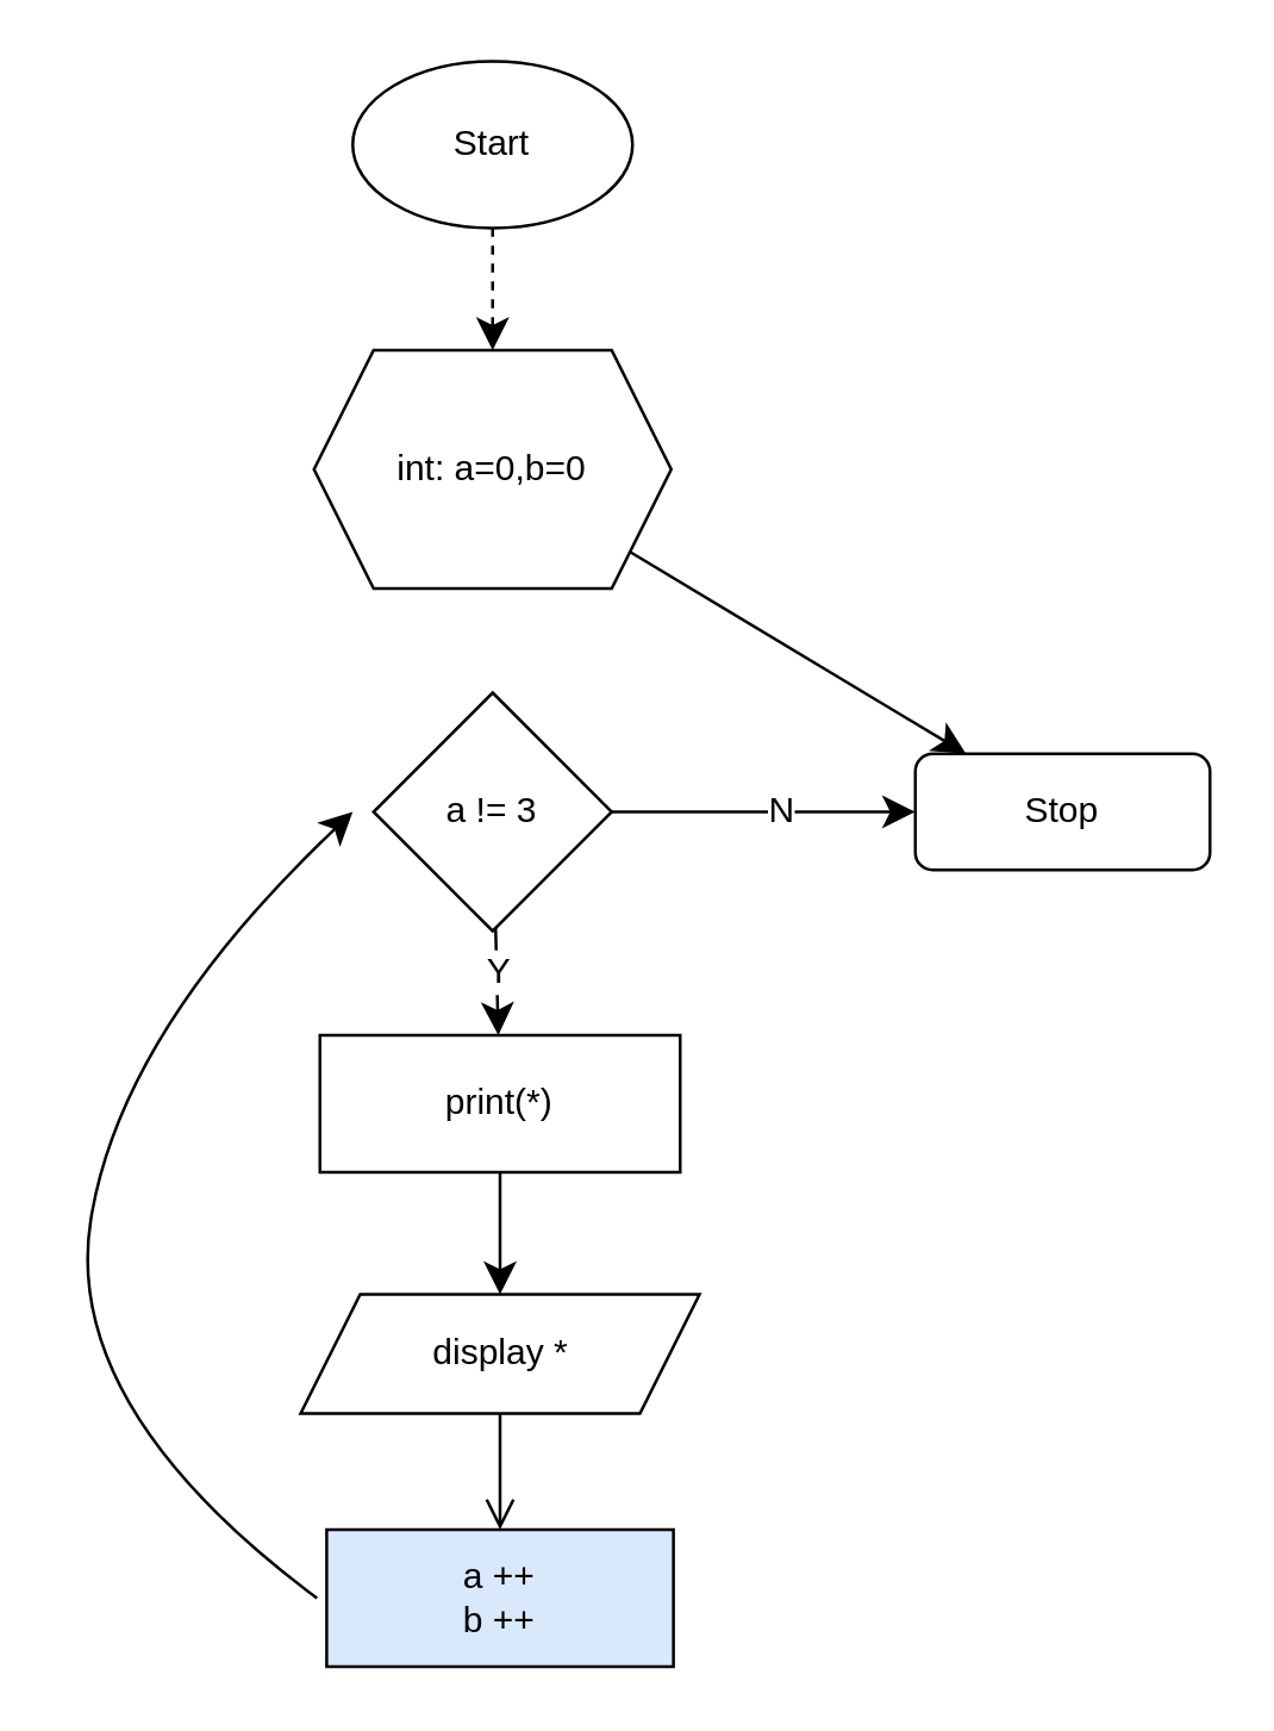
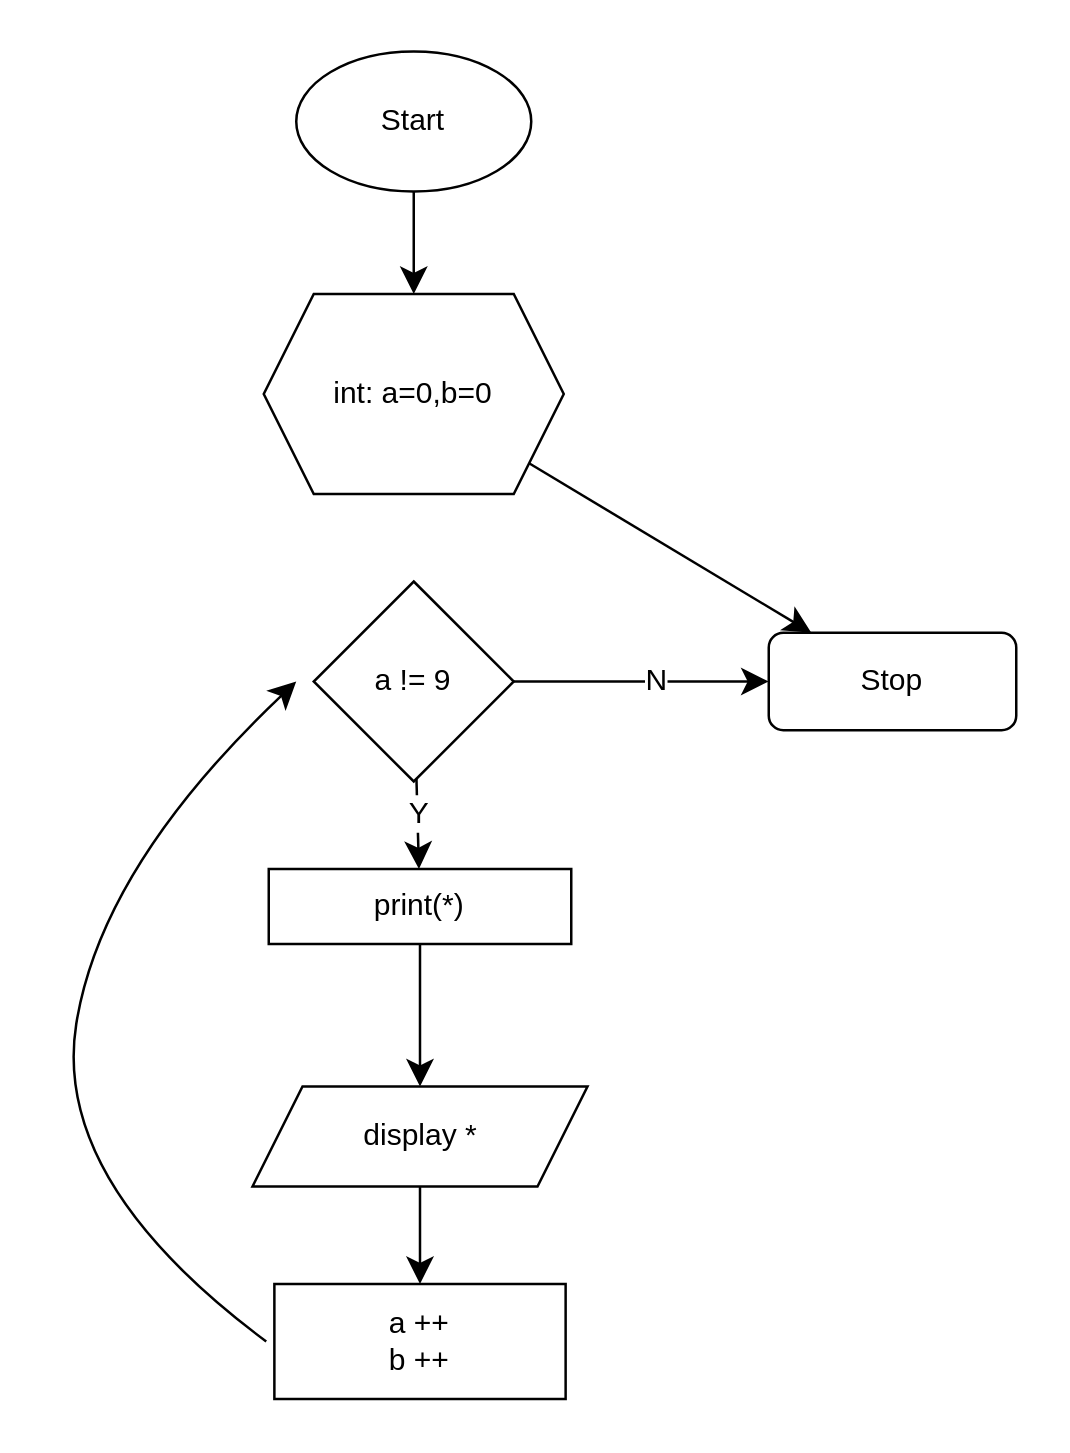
- <mxCell id="2" value="" style="edgeStyle=none;curved=1;rounded=0;orthogonalLoop=1;jettySize=auto;html=1;fontSize=12;startSize=8;endSize=8;dashed=1;" edge="1" parent="1" source="3" target="5"><mxGeometry relative="1" as="geometry" /></mxCell>
+ <mxCell id="2" value="" style="edgeStyle=none;curved=1;rounded=0;orthogonalLoop=1;jettySize=auto;html=1;fontSize=12;startSize=8;endSize=8;" edge="1" parent="1" source="3" target="5"><mxGeometry relative="1" as="geometry" /></mxCell>
- <mxCell id="10" value="a != 3" style="rhombus;whiteSpace=wrap;html=1;" vertex="1" parent="1"><mxGeometry x="125" y="232" width="80" height="80" as="geometry" /></mxCell>
+ <mxCell id="10" value="a != 9" style="rhombus;whiteSpace=wrap;html=1;" vertex="1" parent="1"><mxGeometry x="125" y="232" width="80" height="80" as="geometry" /></mxCell>
- <mxCell id="12" value="print(*)" style="rounded=0;whiteSpace=wrap;html=1;" vertex="1" parent="1"><mxGeometry x="107" y="347" width="121" height="46" as="geometry" /></mxCell>
+ <mxCell id="12" value="print(*)" style="rounded=0;whiteSpace=wrap;html=1;" vertex="1" parent="1"><mxGeometry x="107" y="347" width="121" height="30" as="geometry" /></mxCell>
- <mxCell id="13" value="" style="edgeStyle=none;curved=1;rounded=0;orthogonalLoop=1;jettySize=auto;html=1;fontSize=12;startSize=8;endSize=8;endArrow=open;" edge="1" parent="1" source="14" target="15"><mxGeometry relative="1" as="geometry" /></mxCell>
+ <mxCell id="13" value="" style="edgeStyle=none;curved=1;rounded=0;orthogonalLoop=1;jettySize=auto;html=1;fontSize=12;startSize=8;endSize=8;" edge="1" parent="1" source="14" target="15"><mxGeometry relative="1" as="geometry" /></mxCell>
- <mxCell id="15" value="a ++&lt;div&gt;b ++&lt;/div&gt;" style="rounded=0;whiteSpace=wrap;html=1;fillColor=#dae8fc;" vertex="1" parent="1"><mxGeometry x="109.25" y="513" width="116.5" height="46" as="geometry" /></mxCell>
+ <mxCell id="15" value="a ++&lt;div&gt;b ++&lt;/div&gt;" style="rounded=0;whiteSpace=wrap;html=1;" vertex="1" parent="1"><mxGeometry x="109.25" y="513" width="116.5" height="46" as="geometry" /></mxCell>
